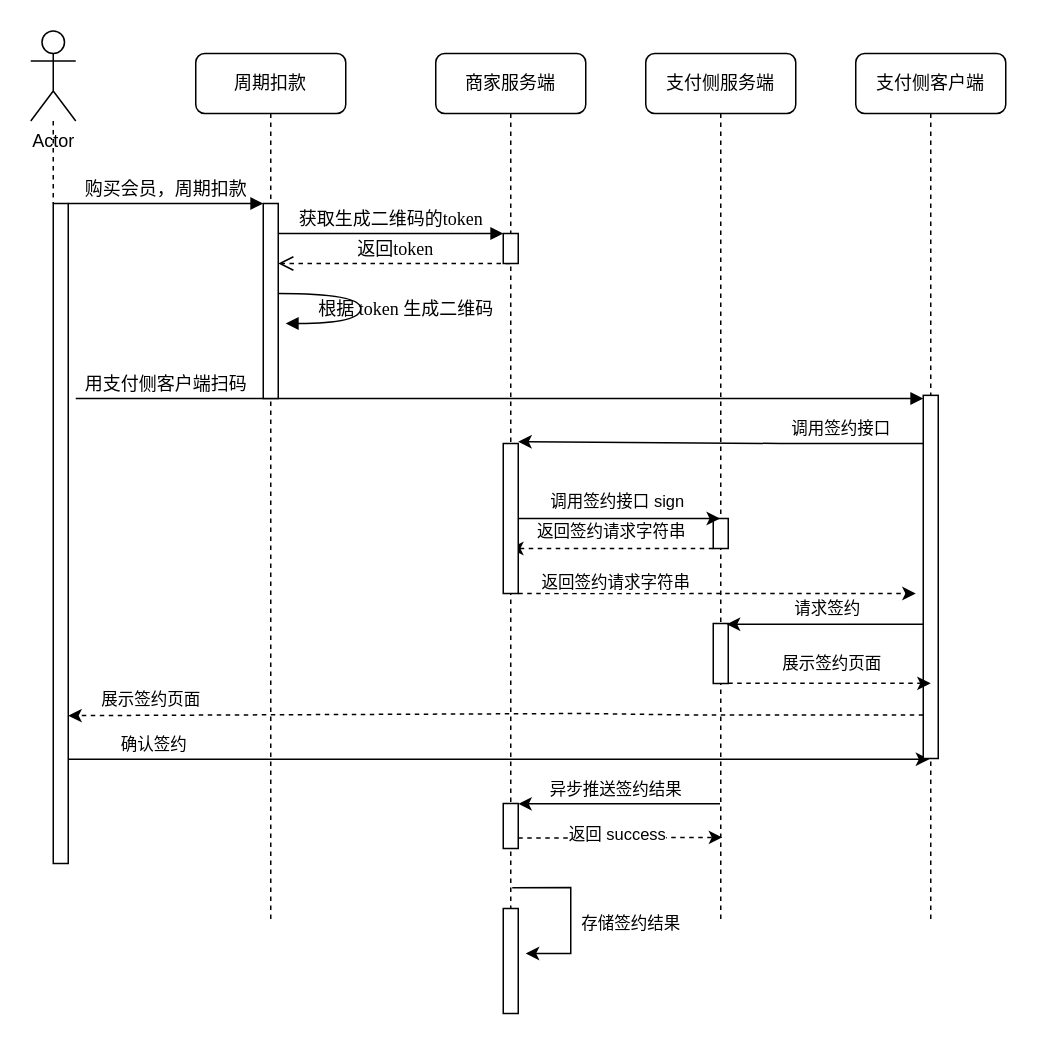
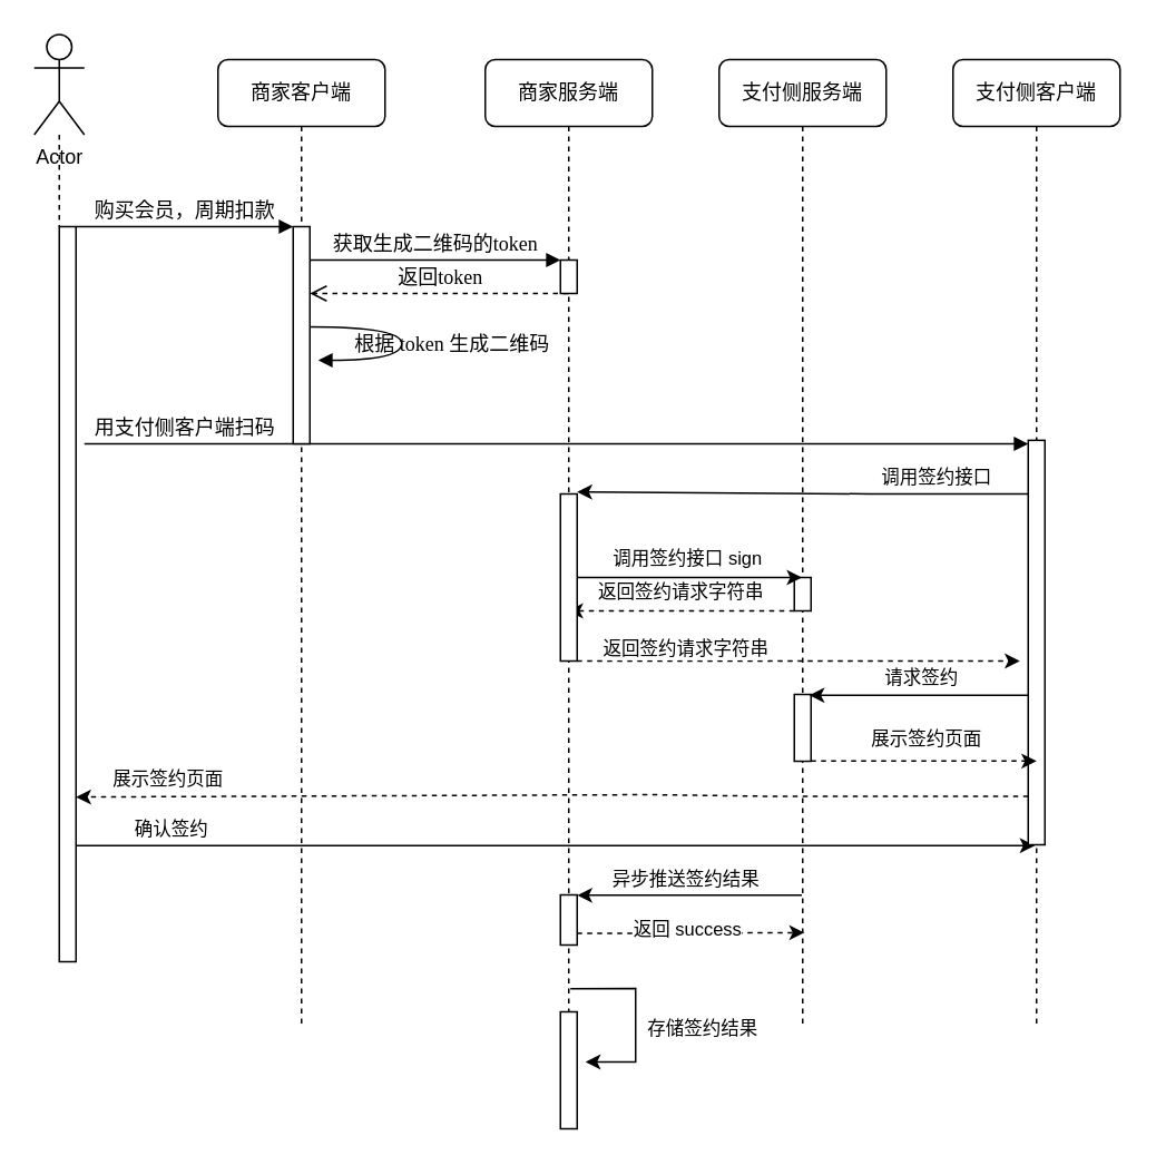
- <mxCell id="2" value="周期扣款" style="shape=umlLifeline;perimeter=lifelinePerimeter;whiteSpace=wrap;html=1;container=0;collapsible=0;recursiveResize=0;outlineConnect=0;rounded=1;shadow=0;comic=0;labelBackgroundColor=none;strokeWidth=1;fontFamily=Verdana;fontSize=12;align=center;movable=1;resizable=1;rotatable=1;deletable=1;editable=1;connectable=1;" parent="1" vertex="1"><mxGeometry x="130" y="35" width="100" height="580" as="geometry" /></mxCell>
+ <mxCell id="2" value="商家客户端" style="shape=umlLifeline;perimeter=lifelinePerimeter;whiteSpace=wrap;html=1;container=0;collapsible=0;recursiveResize=0;outlineConnect=0;rounded=1;shadow=0;comic=0;labelBackgroundColor=none;strokeWidth=1;fontFamily=Verdana;fontSize=12;align=center;movable=1;resizable=1;rotatable=1;deletable=1;editable=1;connectable=1;" parent="1" vertex="1"><mxGeometry x="130" y="35" width="100" height="580" as="geometry" /></mxCell>
